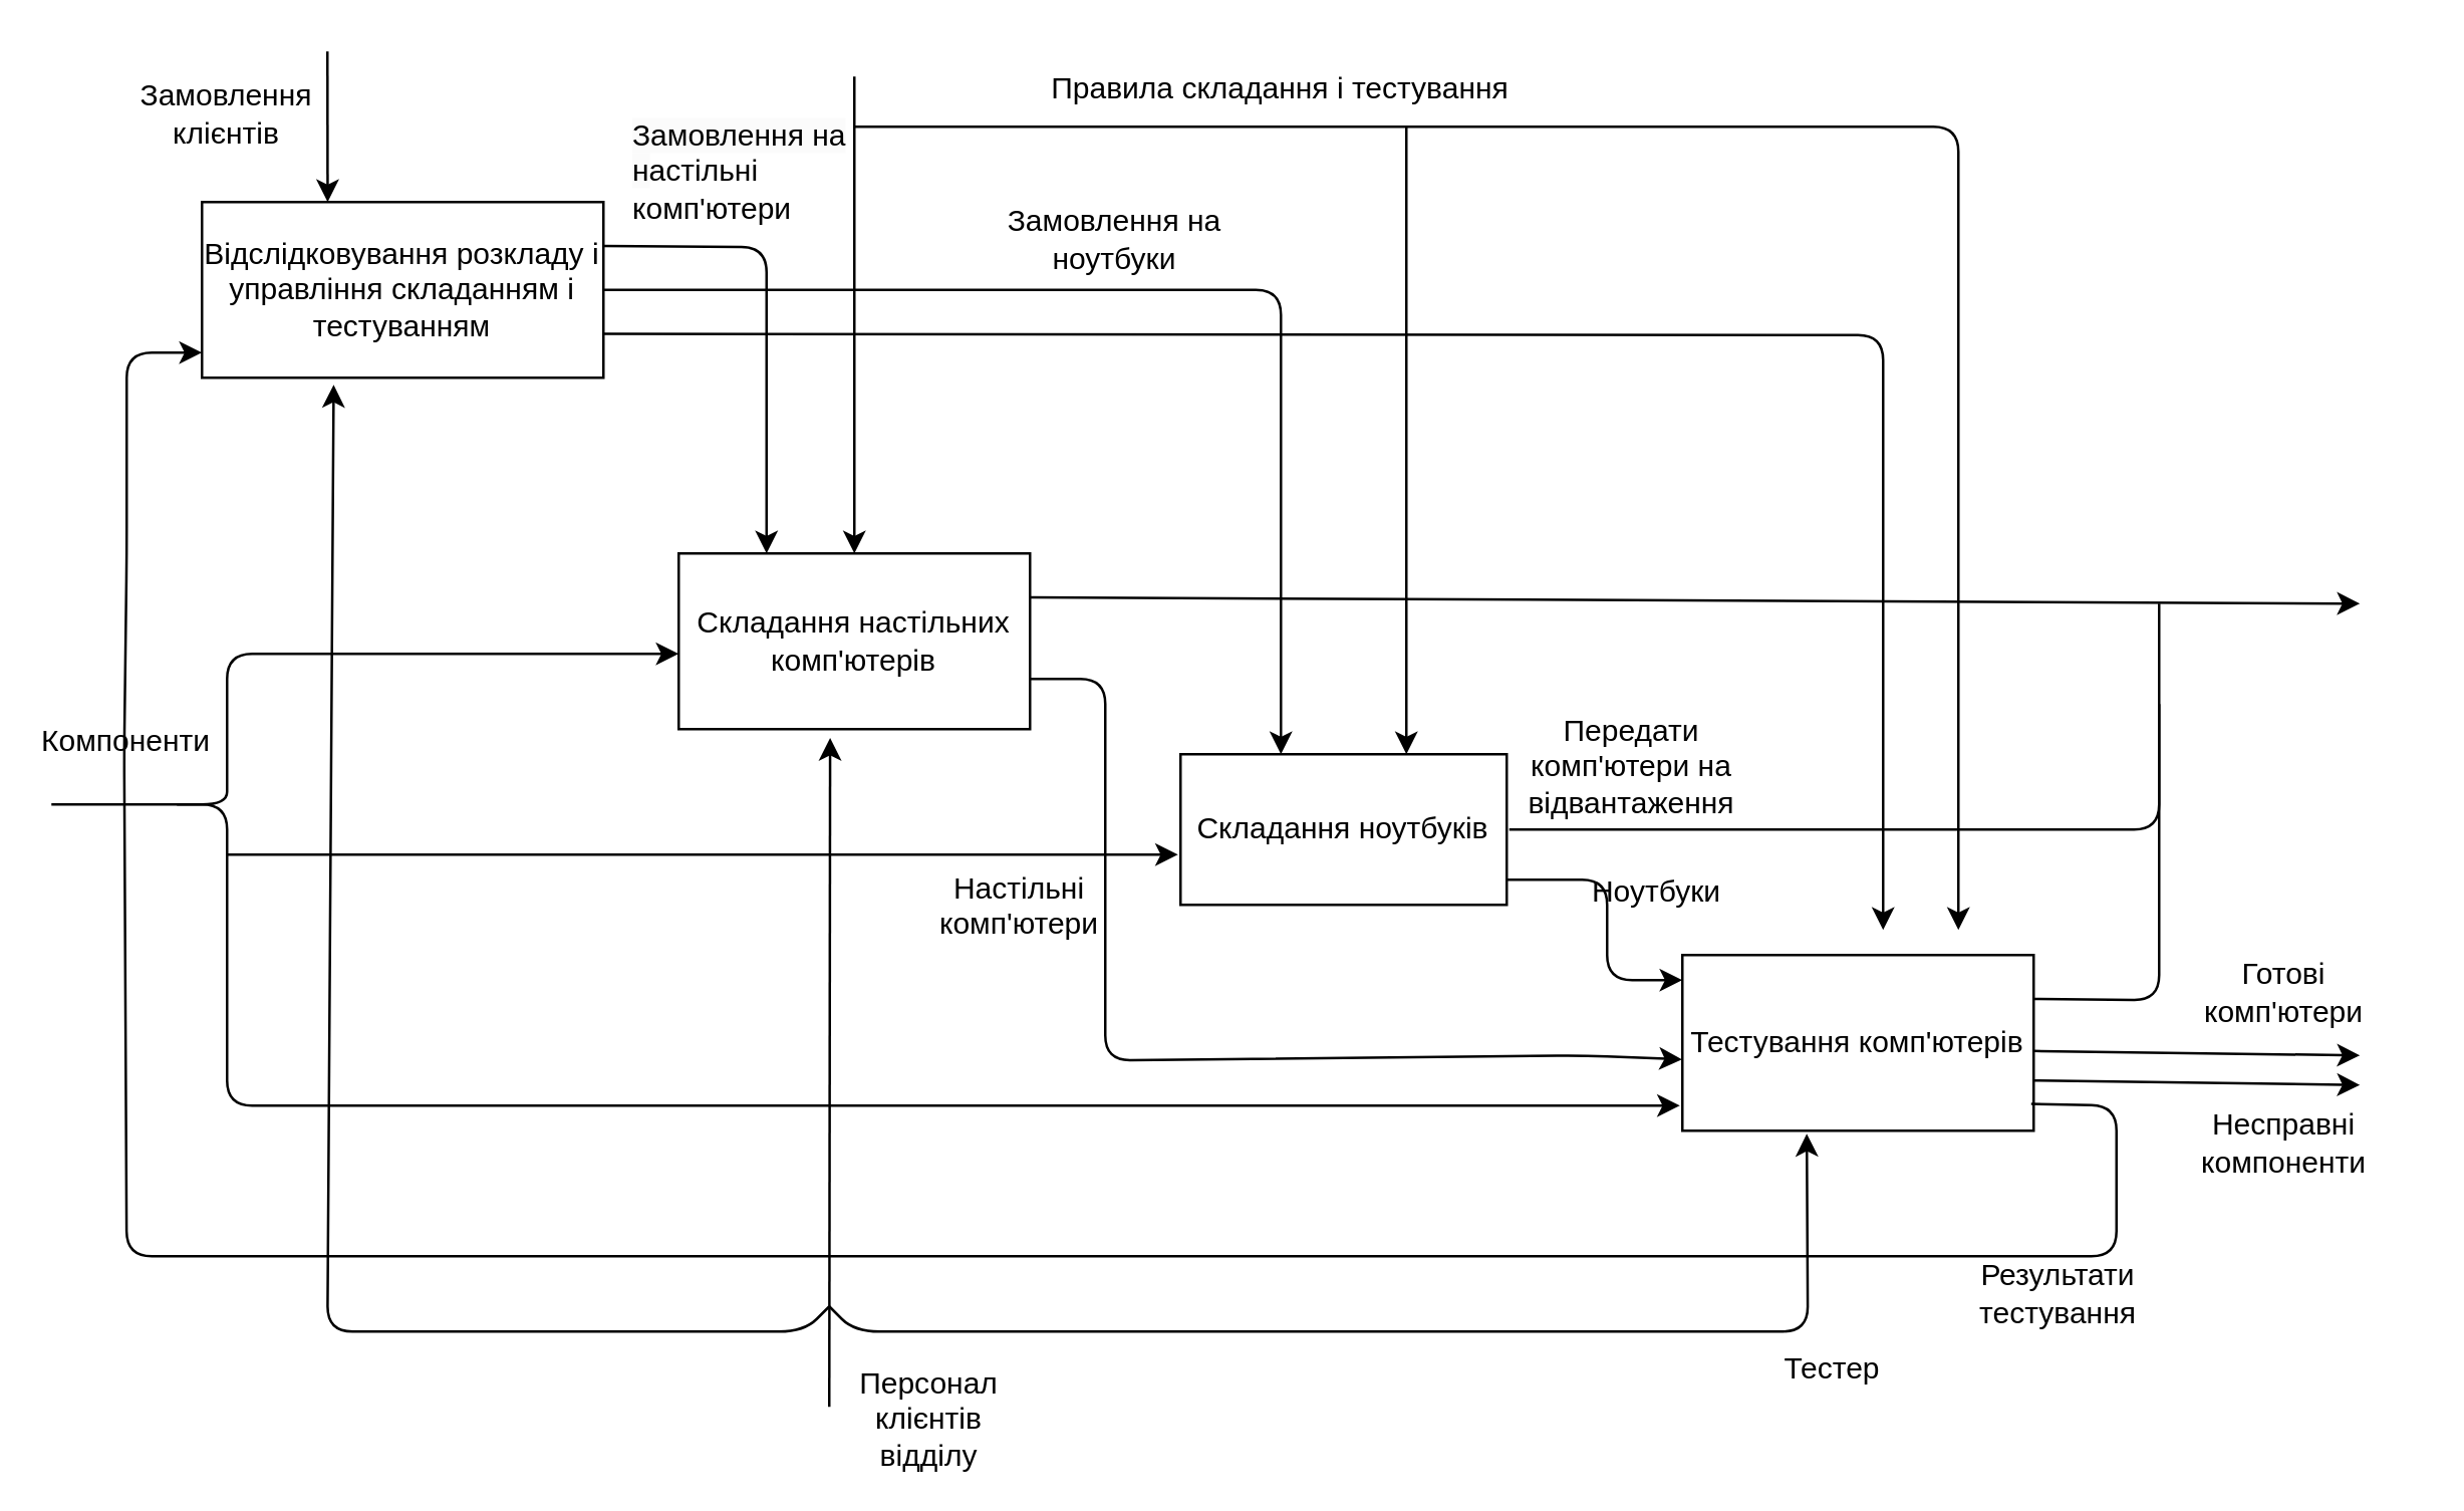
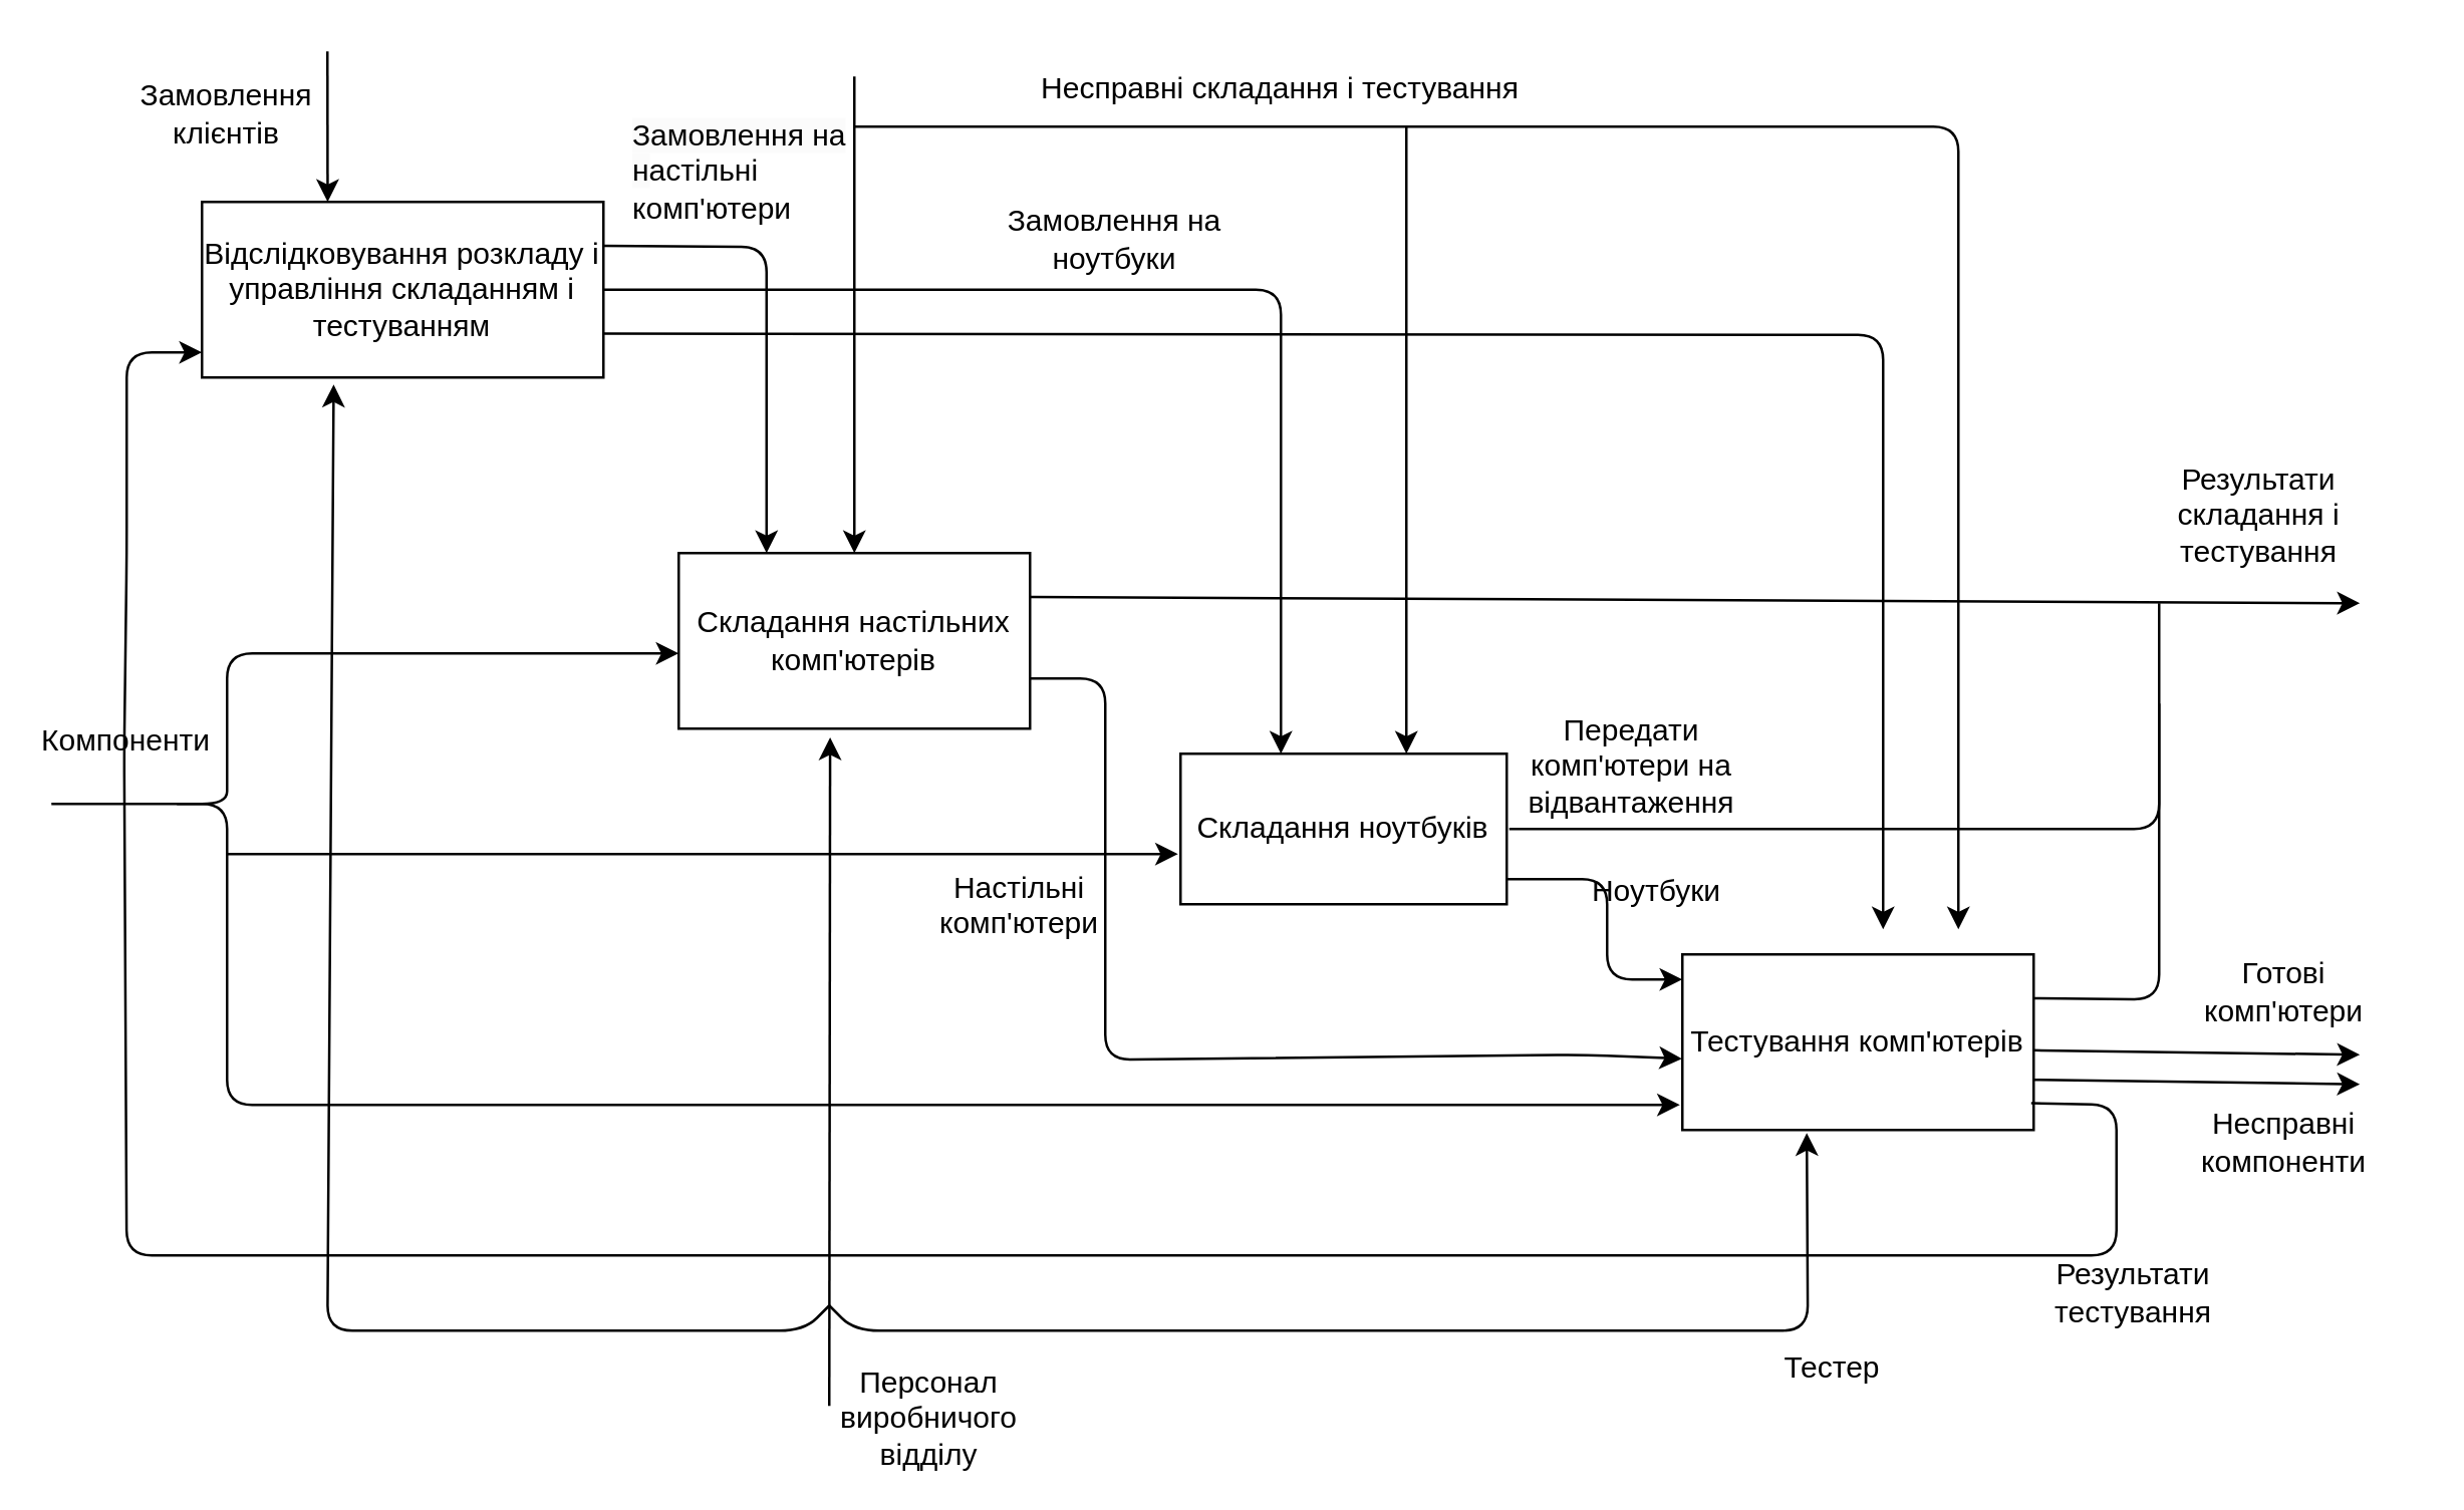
- <mxCell id="31" value="Правила складання і тестування" style="text;html=1;align=center;verticalAlign=middle;whiteSpace=wrap;rounded=0;" vertex="1" parent="1"><mxGeometry x="390" width="240" height="30" as="geometry" y="20" /></mxCell>
+ <mxCell id="31" value="Несправні складання і тестування" style="text;html=1;align=center;verticalAlign=middle;whiteSpace=wrap;rounded=0;" vertex="1" parent="1"><mxGeometry x="390" width="240" height="30" as="geometry" y="20" /></mxCell>
+ <mxCell id="30" value="Результати складання і тестування" style="text;html=1;align=center;verticalAlign=middle;whiteSpace=wrap;rounded=0;" vertex="1" parent="1"><mxGeometry x="840" y="190" width="120" height="30" as="geometry" /></mxCell>
- <mxCell id="37" value="Результати тестування" style="text;html=1;align=center;verticalAlign=middle;whiteSpace=wrap;rounded=0;" vertex="1" parent="1"><mxGeometry x="790" y="500" width="60" height="30" as="geometry" /></mxCell>
+ <mxCell id="37" value="Результати тестування" style="text;html=1;align=center;verticalAlign=middle;whiteSpace=wrap;rounded=0;" vertex="1" parent="1"><mxGeometry x="820" y="500" width="60" height="30" as="geometry" /></mxCell>
- <mxCell id="35" value="Персонал клієнтів відділу" style="text;html=1;align=center;verticalAlign=middle;whiteSpace=wrap;rounded=0;" vertex="1" parent="1"><mxGeometry x="340" y="550" width="60" height="30" as="geometry" /></mxCell>
+ <mxCell id="35" value="Персонал виробничого відділу" style="text;html=1;align=center;verticalAlign=middle;whiteSpace=wrap;rounded=0;" vertex="1" parent="1"><mxGeometry x="340" y="550" width="60" height="30" as="geometry" /></mxCell>
